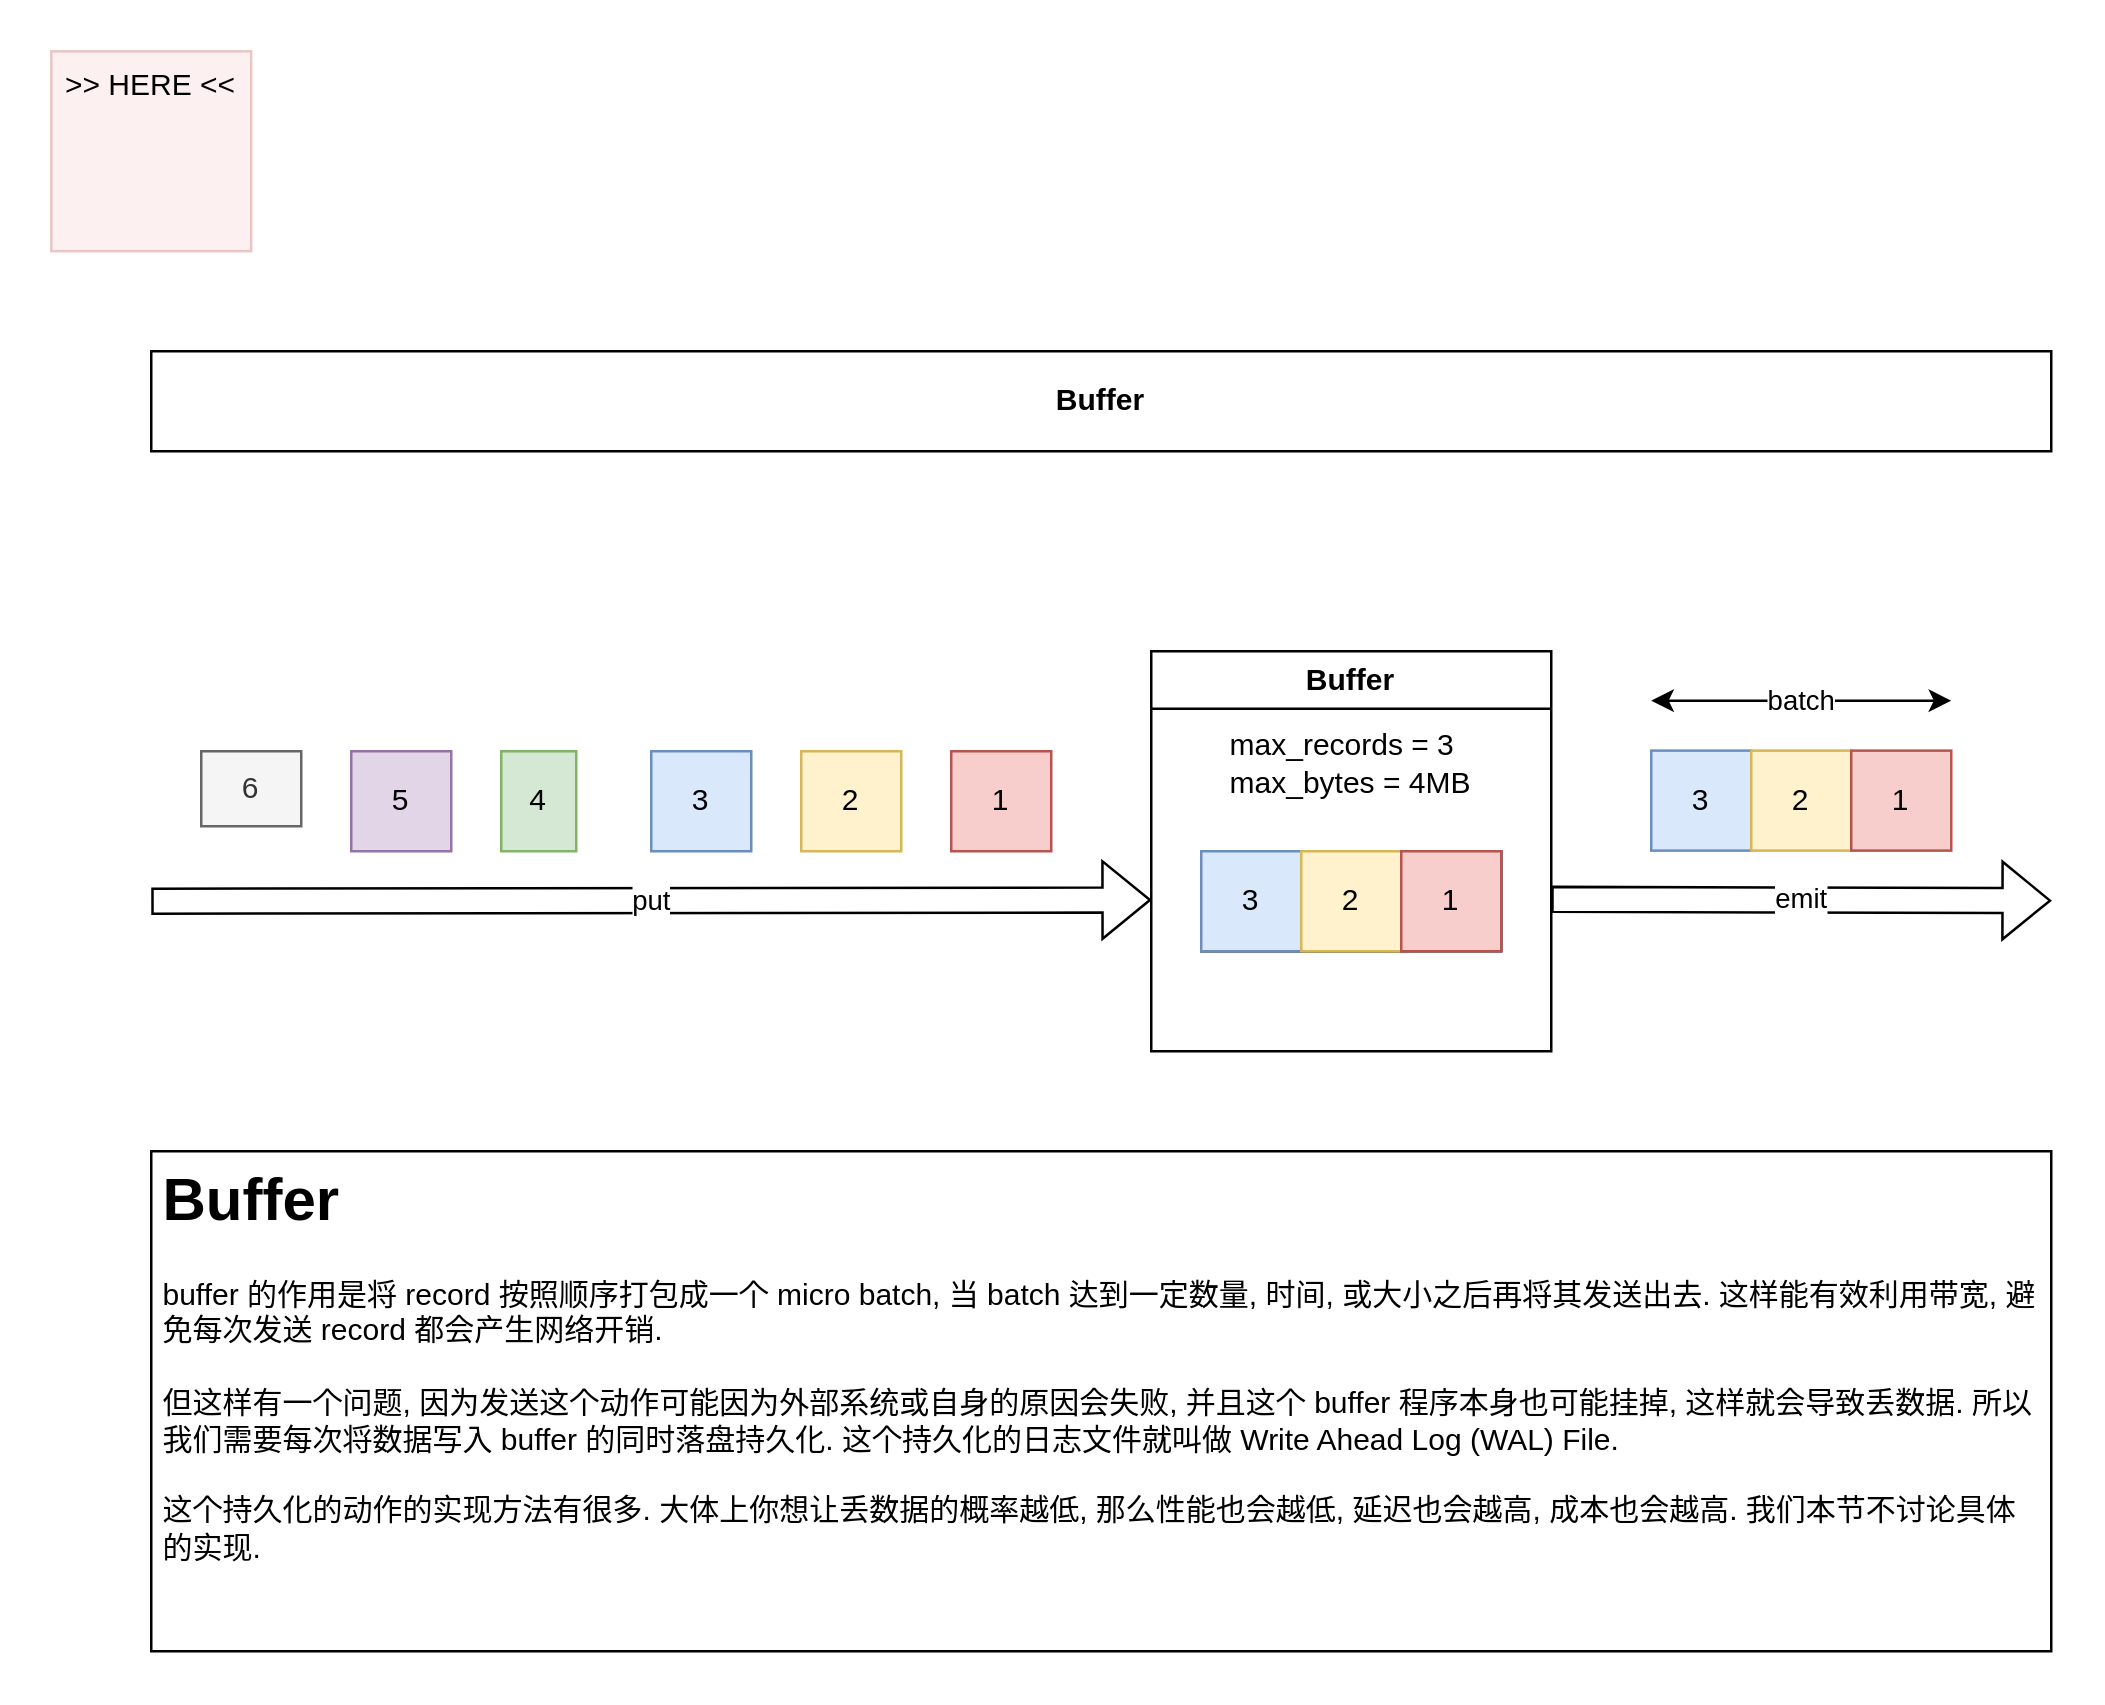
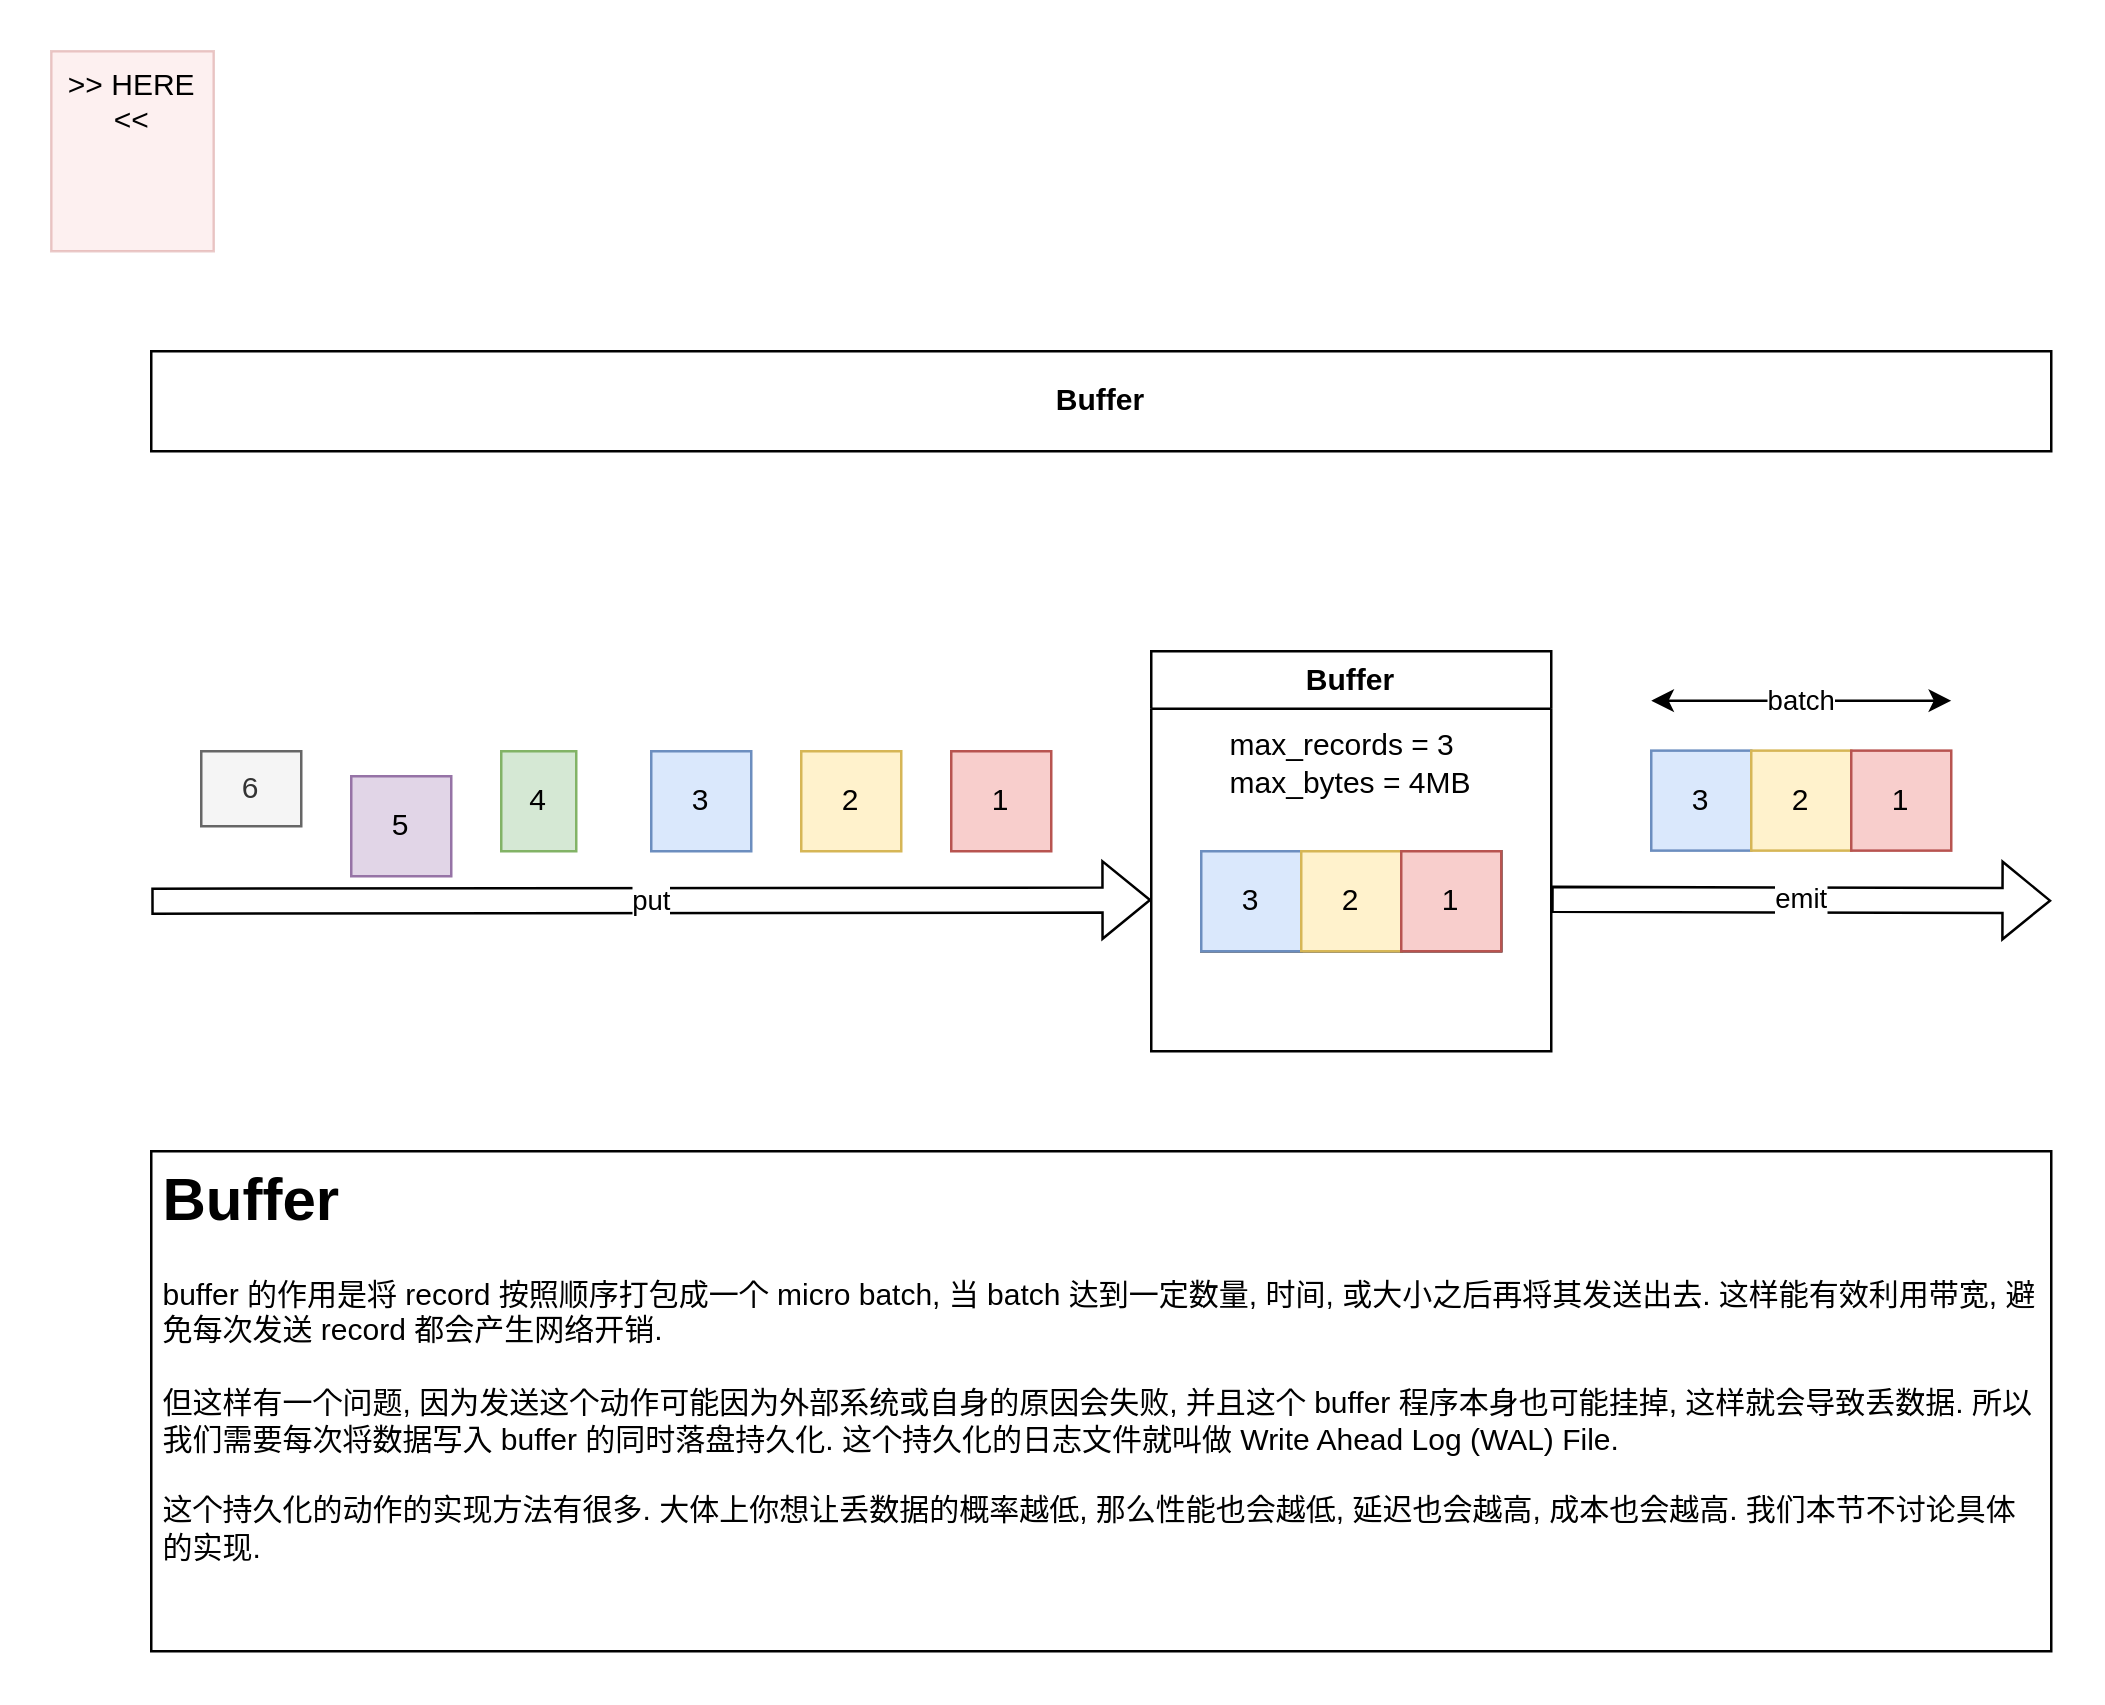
- <mxCell id="4" value="&amp;gt;&amp;gt; HERE &amp;lt;&amp;lt;" style="whiteSpace=wrap;html=1;aspect=fixed;fillColor=#f8cecc;strokeColor=#b85450;opacity=30;verticalAlign=top;" parent="1" vertex="1"><mxGeometry width="80" height="80" as="geometry" x="20" y="20" /></mxCell>
+ <mxCell id="4" value="&amp;gt;&amp;gt; HERE &amp;lt;&amp;lt;" style="whiteSpace=wrap;html=1;aspect=fixed;fillColor=#f8cecc;strokeColor=#b85450;opacity=30;verticalAlign=top;" parent="1" vertex="1"><mxGeometry x="20" y="20" width="65" height="80" as="geometry" /></mxCell>
- <mxCell id="9" value="5" style="whiteSpace=wrap;html=1;aspect=fixed;fillColor=#e1d5e7;strokeColor=#9673a6;" parent="1" vertex="1"><mxGeometry x="140" y="300" width="40" height="40" as="geometry" /></mxCell>
+ <mxCell id="9" value="5" style="whiteSpace=wrap;html=1;aspect=fixed;fillColor=#e1d5e7;strokeColor=#9673a6;" parent="1" vertex="1"><mxGeometry x="140" y="310" width="40" height="40" as="geometry" /></mxCell>
